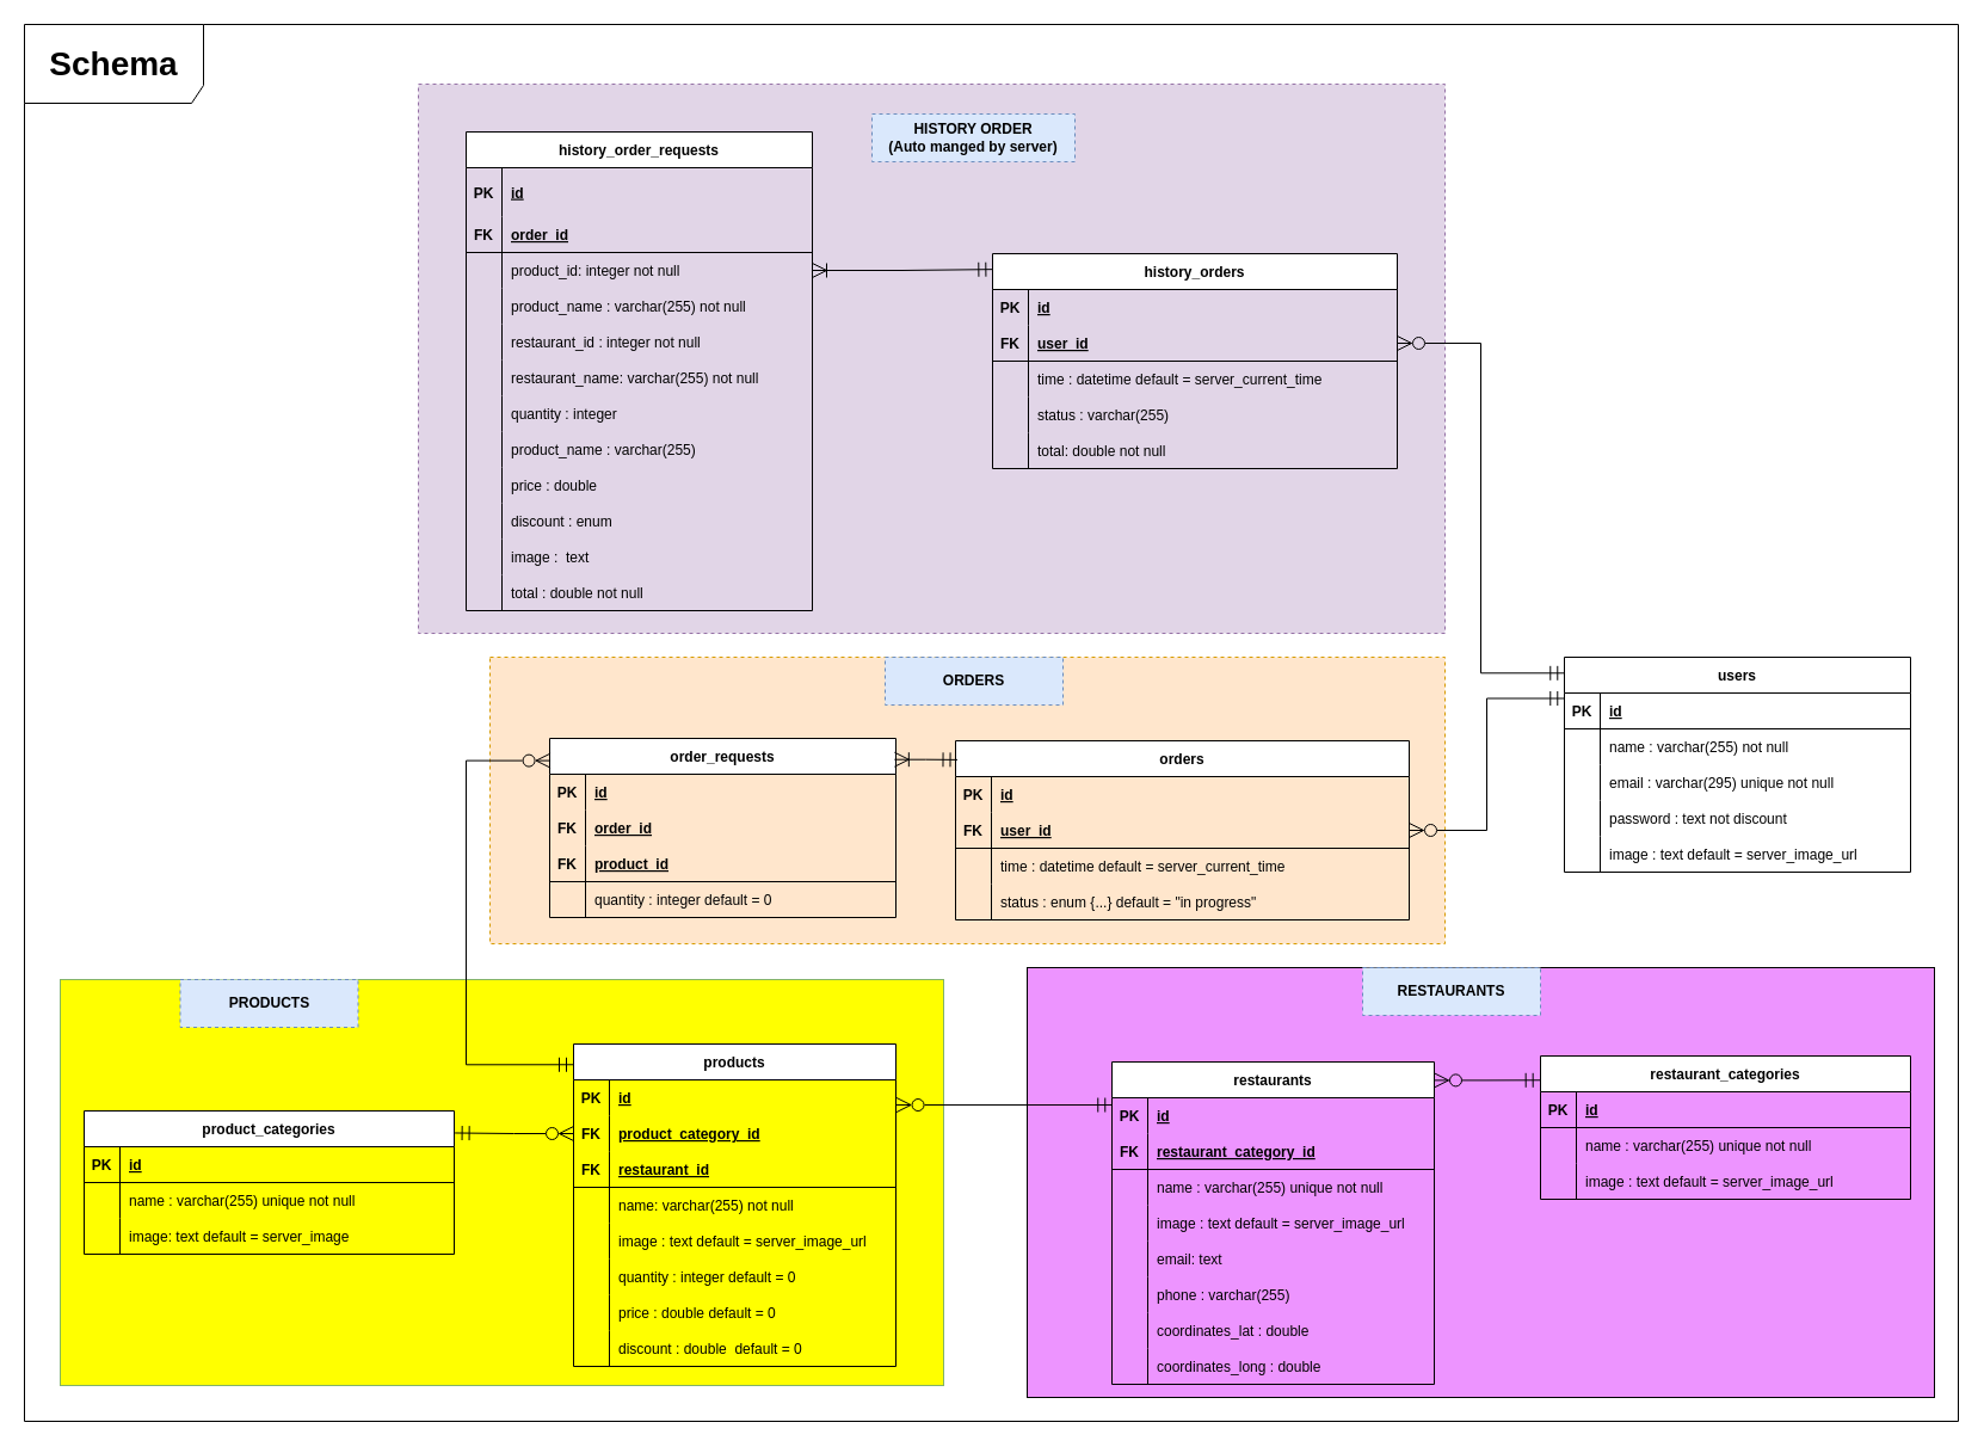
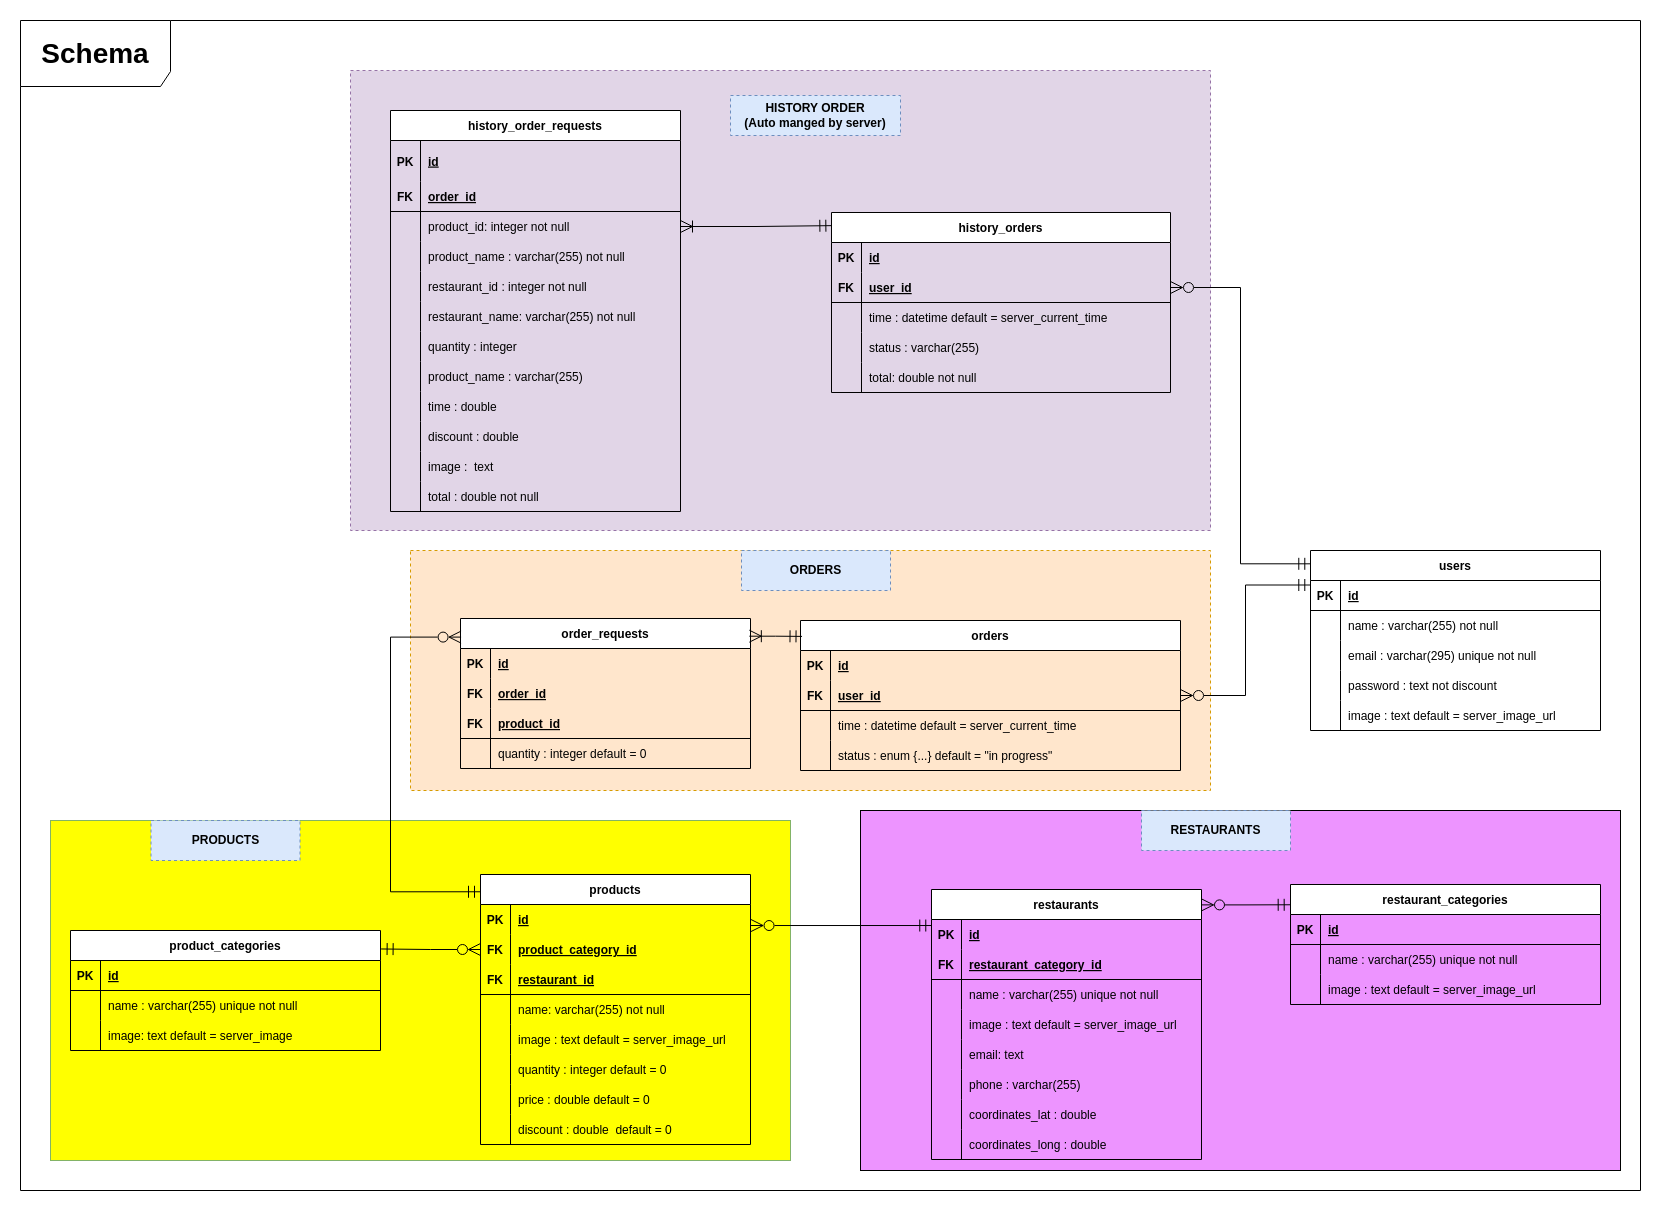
- <mxCell id="169" value="price : double" style="shape=partialRectangle;connectable=0;fillColor=none;top=0;left=0;bottom=0;right=0;align=left;spacingLeft=6;overflow=hidden;" parent="167" vertex="1"><mxGeometry x="30" width="260" height="30" as="geometry"><mxRectangle width="260" height="30" as="alternateBounds" /></mxGeometry></mxCell>
+ <mxCell id="169" value="time : double" style="shape=partialRectangle;connectable=0;fillColor=none;top=0;left=0;bottom=0;right=0;align=left;spacingLeft=6;overflow=hidden;" parent="167" vertex="1"><mxGeometry x="30" width="260" height="30" as="geometry"><mxRectangle width="260" height="30" as="alternateBounds" /></mxGeometry></mxCell>
- <mxCell id="172" value="discount : enum" style="shape=partialRectangle;connectable=0;fillColor=none;top=0;left=0;bottom=0;right=0;align=left;spacingLeft=6;overflow=hidden;" parent="170" vertex="1"><mxGeometry x="30" width="260" height="30" as="geometry"><mxRectangle width="260" height="30" as="alternateBounds" /></mxGeometry></mxCell>
+ <mxCell id="172" value="discount : double" style="shape=partialRectangle;connectable=0;fillColor=none;top=0;left=0;bottom=0;right=0;align=left;spacingLeft=6;overflow=hidden;" parent="170" vertex="1"><mxGeometry x="30" width="260" height="30" as="geometry"><mxRectangle width="260" height="30" as="alternateBounds" /></mxGeometry></mxCell>
